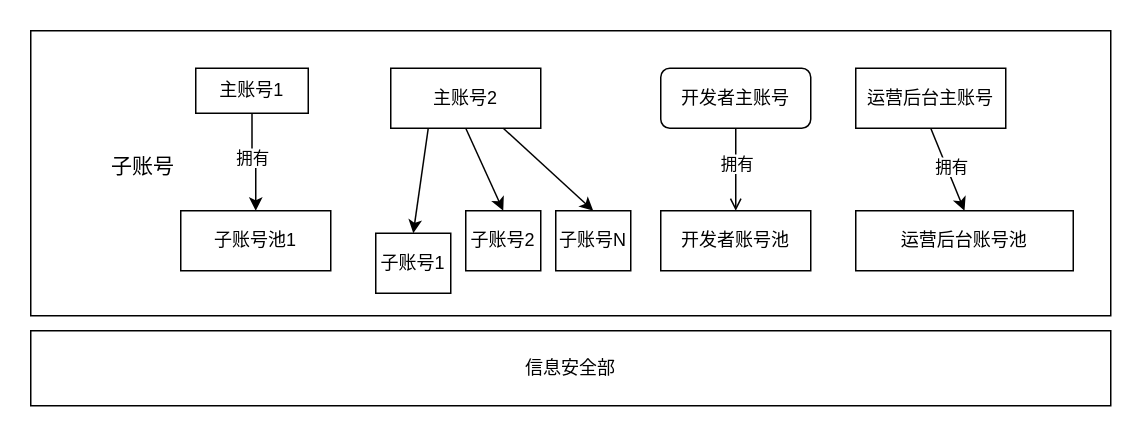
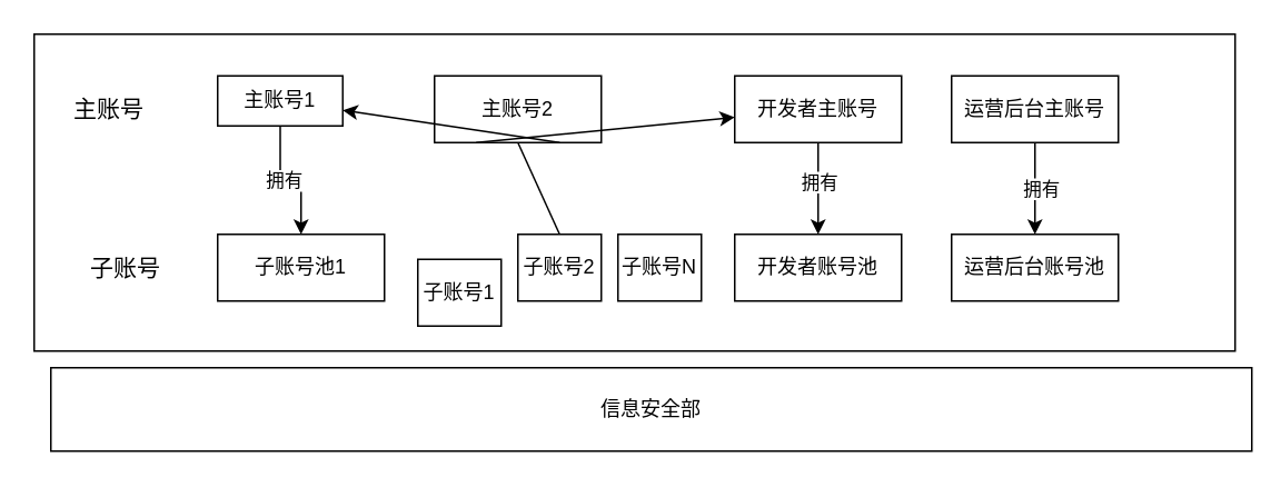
+ <mxCell id="7" value="主账号" style="text;html=1;strokeColor=none;fillColor=none;align=center;verticalAlign=middle;whiteSpace=wrap;rounded=0;fontSize=14;" vertex="1" parent="1"><mxGeometry x="40" y="55" width="50" height="20" as="geometry" /></mxCell>
- <mxCell id="10" value="开发者主账号" style="whiteSpace=wrap;html=1;fillColor=none;rounded=1;" vertex="1" parent="1"><mxGeometry x="440" y="45" width="100" height="40" as="geometry" /></mxCell>
+ <mxCell id="10" value="开发者主账号" style="rounded=0;whiteSpace=wrap;html=1;fillColor=none;" vertex="1" parent="1"><mxGeometry x="440" y="45" width="100" height="40" as="geometry" /></mxCell>
- <mxCell id="24" value="子账号" style="text;html=1;strokeColor=none;fillColor=none;align=center;verticalAlign=middle;whiteSpace=wrap;rounded=0;fontSize=14;" vertex="1" parent="1"><mxGeometry x="70" y="100" width="50" height="20" as="geometry" /></mxCell>
+ <mxCell id="24" value="子账号" style="text;html=1;strokeColor=none;fillColor=none;align=center;verticalAlign=middle;whiteSpace=wrap;rounded=0;fontSize=14;" vertex="1" parent="1"><mxGeometry x="50" y="150" width="50" height="20" as="geometry" /></mxCell>
- <mxCell id="16" style="edgeStyle=none;rounded=0;orthogonalLoop=1;jettySize=auto;html=1;exitX=0.75;exitY=1;exitDx=0;exitDy=0;entryX=0.5;entryY=0;entryDx=0;entryDy=0;" edge="1" parent="1" source="17" target="23"><mxGeometry relative="1" as="geometry" /></mxCell>
+ <mxCell id="16" style="edgeStyle=none;rounded=0;orthogonalLoop=1;jettySize=auto;html=1;exitX=0.75;exitY=1;exitDx=0;exitDy=0;" edge="1" parent="1" source="17" target="6"><mxGeometry relative="1" as="geometry" /></mxCell>
- <mxCell id="14" style="rounded=0;orthogonalLoop=1;jettySize=auto;html=1;exitX=0.25;exitY=1;exitDx=0;exitDy=0;entryX=0.5;entryY=0;entryDx=0;entryDy=0;" edge="1" parent="1" source="17" target="21"><mxGeometry relative="1" as="geometry" /></mxCell>
+ <mxCell id="14" style="rounded=0;orthogonalLoop=1;jettySize=auto;html=1;exitX=0.25;exitY=1;exitDx=0;exitDy=0;" edge="1" parent="1" source="17" target="10"><mxGeometry relative="1" as="geometry" /></mxCell>
- <mxCell id="15" style="edgeStyle=none;rounded=0;orthogonalLoop=1;jettySize=auto;html=1;exitX=0.5;exitY=1;exitDx=0;exitDy=0;entryX=0.5;entryY=0;entryDx=0;entryDy=0;" edge="1" parent="1" source="17" target="22"><mxGeometry relative="1" as="geometry" /></mxCell>
+ <mxCell id="15" style="edgeStyle=none;rounded=0;orthogonalLoop=1;jettySize=auto;html=1;exitX=0.5;exitY=1;exitDx=0;exitDy=0;entryX=0.5;entryY=0;entryDx=0;entryDy=0;endArrow=none;" edge="1" parent="1" source="17" target="22"><mxGeometry relative="1" as="geometry" /></mxCell>
- <mxCell id="8" style="edgeStyle=none;rounded=0;orthogonalLoop=1;jettySize=auto;html=1;exitX=0.5;exitY=1;exitDx=0;exitDy=0;entryX=0.5;entryY=0;entryDx=0;entryDy=0;endArrow=open;" edge="1" parent="1" source="10" target="19"><mxGeometry relative="1" as="geometry" /></mxCell>
+ <mxCell id="8" style="edgeStyle=none;rounded=0;orthogonalLoop=1;jettySize=auto;html=1;exitX=0.5;exitY=1;exitDx=0;exitDy=0;entryX=0.5;entryY=0;entryDx=0;entryDy=0;" edge="1" parent="1" source="10" target="19"><mxGeometry relative="1" as="geometry" /></mxCell>
- <mxCell id="18" value="子账号池1" style="rounded=0;whiteSpace=wrap;html=1;fillColor=none;" vertex="1" parent="1"><mxGeometry x="120" y="140" width="100" height="40" as="geometry" /></mxCell>
+ <mxCell id="18" value="子账号池1" style="rounded=0;whiteSpace=wrap;html=1;fillColor=none;" vertex="1" parent="1"><mxGeometry x="130" y="140" width="100" height="40" as="geometry" /></mxCell>
- <mxCell id="20" value="运营后台账号池" style="rounded=0;whiteSpace=wrap;html=1;fillColor=none;" vertex="1" parent="1"><mxGeometry x="570" y="140" width="145" height="40" as="geometry" /></mxCell>
+ <mxCell id="20" value="运营后台账号池" style="rounded=0;whiteSpace=wrap;html=1;fillColor=none;" vertex="1" parent="1"><mxGeometry x="570" y="140" width="100" height="40" as="geometry" /></mxCell>
- <mxCell id="3" value="信息安全部" style="rounded=0;whiteSpace=wrap;html=1;fillColor=none;" vertex="1" parent="1"><mxGeometry x="20" y="220" width="720" height="50" as="geometry" /></mxCell>
+ <mxCell id="3" value="信息安全部" style="rounded=0;whiteSpace=wrap;html=1;fillColor=none;" vertex="1" parent="1"><mxGeometry x="30" y="220" width="720" height="50" as="geometry" /></mxCell>
